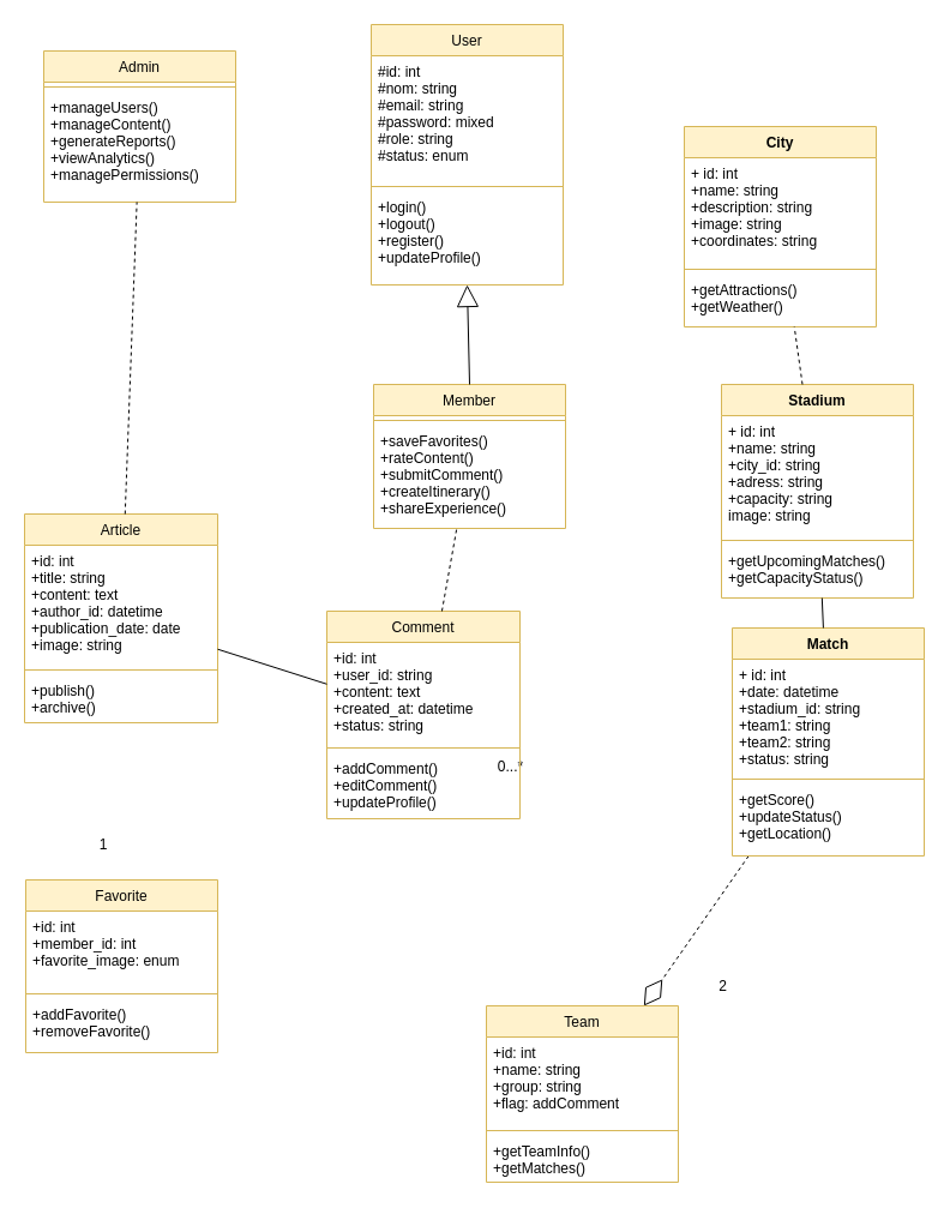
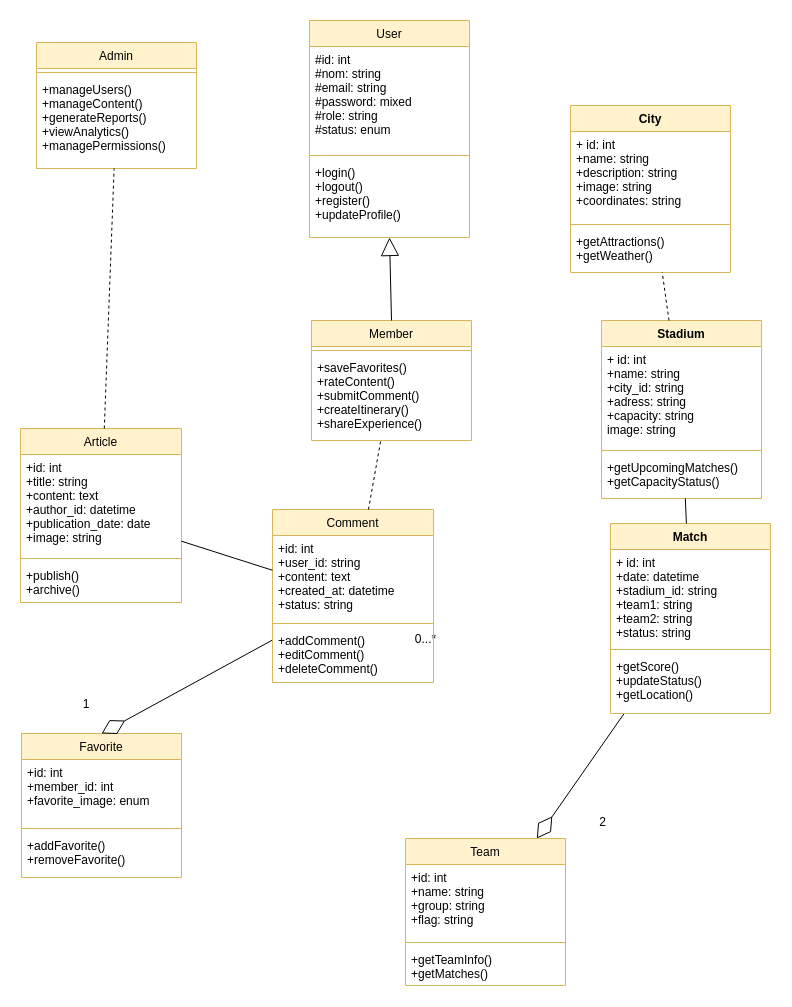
- <mxCell id="43" value="+addComment()&#10;+editComment()&#10;+updateProfile()" style="text;strokeColor=none;fillColor=none;align=left;verticalAlign=top;spacingLeft=4;spacingRight=4;overflow=hidden;rotatable=0;points=[[0,0.5],[1,0.5]];portConstraint=eastwest;" vertex="1" parent="40"><mxGeometry y="118" width="161" height="55" as="geometry" /></mxCell>
+ <mxCell id="43" value="+addComment()&#10;+editComment()&#10;+deleteComment()" style="text;strokeColor=none;fillColor=none;align=left;verticalAlign=top;spacingLeft=4;spacingRight=4;overflow=hidden;rotatable=0;points=[[0,0.5],[1,0.5]];portConstraint=eastwest;" vertex="1" parent="40"><mxGeometry y="118" width="161" height="55" as="geometry" /></mxCell>
+ <mxCell id="21" value="" style="endArrow=diamondThin;endFill=0;endSize=24;html=1;entryX=0.5;entryY=0;entryDx=0;entryDy=0;" parent="1" source="40" target="16" edge="1"><mxGeometry width="160" relative="1" as="geometry"><mxPoint x="277" y="606" as="sourcePoint" /><mxPoint x="364" y="390" as="targetPoint" /></mxGeometry></mxCell>
- <mxCell id="22" value="" style="endArrow=diamondThin;endFill=0;endSize=24;html=1;dashed=1;" parent="1" source="31" target="36" edge="1"><mxGeometry width="160" relative="1" as="geometry"><mxPoint x="437" y="606" as="sourcePoint" /><mxPoint x="326" y="413" as="targetPoint" /></mxGeometry></mxCell>
+ <mxCell id="22" value="" style="endArrow=diamondThin;endFill=0;endSize=24;html=1;" parent="1" source="31" target="36" edge="1"><mxGeometry width="160" relative="1" as="geometry"><mxPoint x="437" y="606" as="sourcePoint" /><mxPoint x="326" y="413" as="targetPoint" /></mxGeometry></mxCell>
- <mxCell id="37" value="+id: int&#10;+name: string&#10;+group: string&#10;+flag: addComment" style="text;strokeColor=none;fillColor=none;align=left;verticalAlign=top;spacingLeft=4;spacingRight=4;overflow=hidden;rotatable=0;points=[[0,0.5],[1,0.5]];portConstraint=eastwest;" parent="36" vertex="1"><mxGeometry y="26" width="160" height="74" as="geometry" /></mxCell>
+ <mxCell id="37" value="+id: int&#10;+name: string&#10;+group: string&#10;+flag: string" style="text;strokeColor=none;fillColor=none;align=left;verticalAlign=top;spacingLeft=4;spacingRight=4;overflow=hidden;rotatable=0;points=[[0,0.5],[1,0.5]];portConstraint=eastwest;" parent="36" vertex="1"><mxGeometry y="26" width="160" height="74" as="geometry" /></mxCell>
